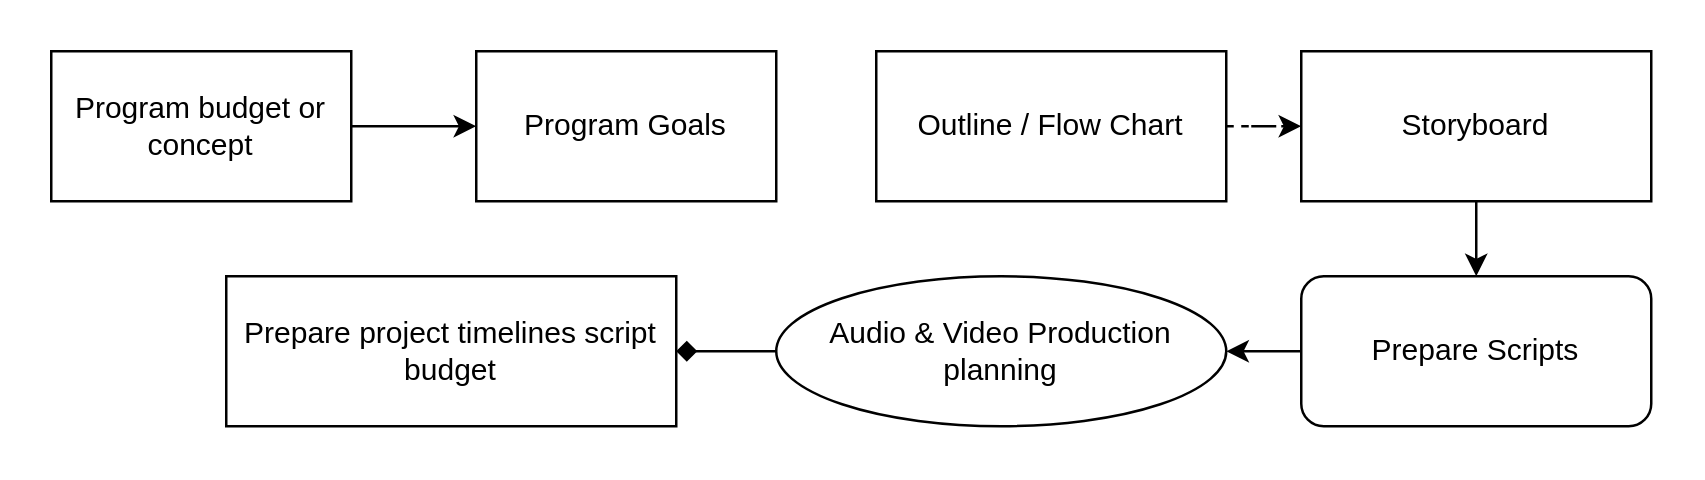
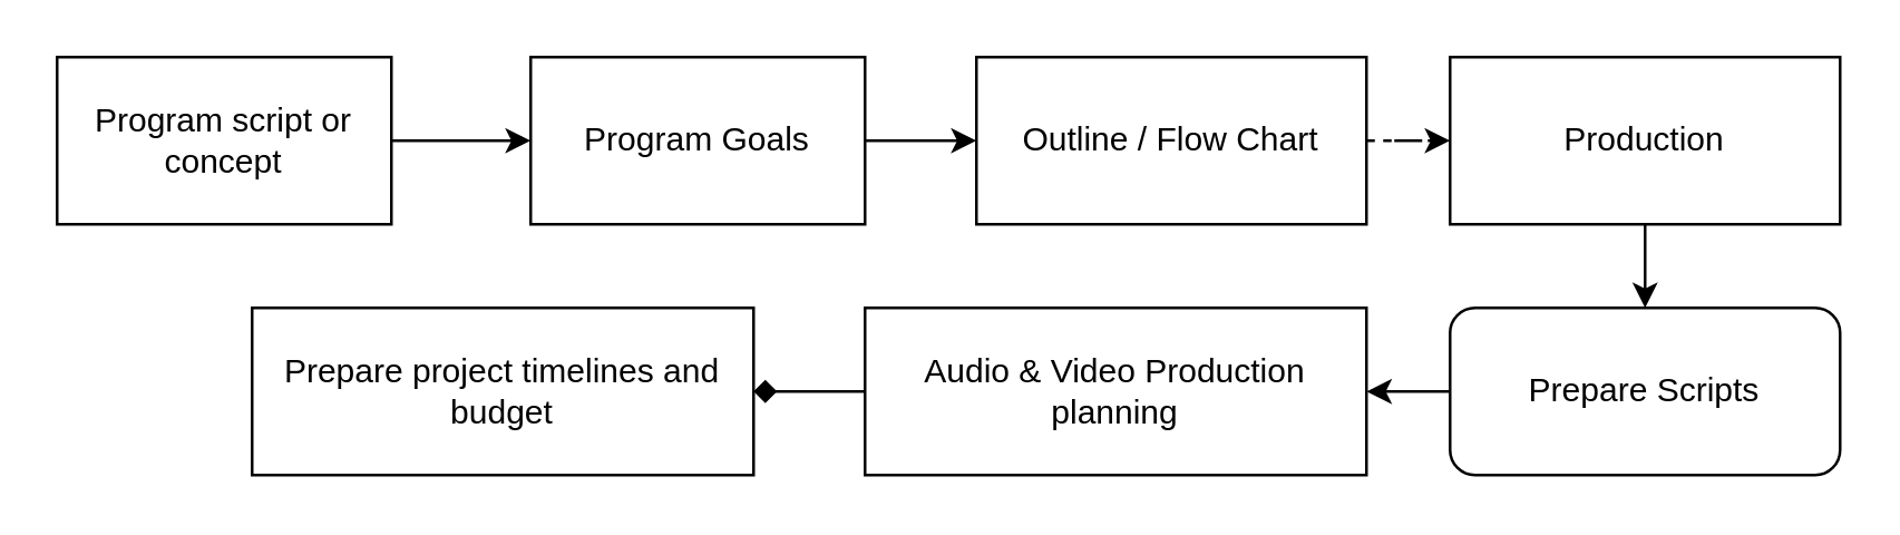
- <mxCell id="3" value="Program budget or concept" style="rounded=0;whiteSpace=wrap;html=1;" vertex="1" parent="1"><mxGeometry x="20" y="20" width="120" height="60" as="geometry" /></mxCell>
+ <mxCell id="3" value="Program script or concept" style="rounded=0;whiteSpace=wrap;html=1;" vertex="1" parent="1"><mxGeometry x="20" y="20" width="120" height="60" as="geometry" /></mxCell>
+ <mxCell id="4" value="" style="edgeStyle=orthogonalEdgeStyle;rounded=0;orthogonalLoop=1;jettySize=auto;html=1;" edge="1" parent="1" source="5" target="7"><mxGeometry relative="1" as="geometry" /></mxCell>
- <mxCell id="9" value="Storyboard" style="whiteSpace=wrap;html=1;rounded=0;" vertex="1" parent="1"><mxGeometry x="520" y="20" width="140" height="60" as="geometry" /></mxCell>
+ <mxCell id="9" value="Production" style="whiteSpace=wrap;html=1;rounded=0;" vertex="1" parent="1"><mxGeometry x="520" y="20" width="140" height="60" as="geometry" /></mxCell>
- <mxCell id="14" value="Prepare project timelines script budget" style="whiteSpace=wrap;html=1;rounded=0;" vertex="1" parent="1"><mxGeometry x="90" y="110" width="180" height="60" as="geometry" /></mxCell>
+ <mxCell id="14" value="Prepare project timelines and budget" style="whiteSpace=wrap;html=1;rounded=0;" vertex="1" parent="1"><mxGeometry x="90" y="110" width="180" height="60" as="geometry" /></mxCell>
- <mxCell id="13" value="Audio &amp;amp; Video Production planning" style="ellipse;whiteSpace=wrap;html=1;" vertex="1" parent="1"><mxGeometry x="310" y="110" width="180" height="60" as="geometry" /></mxCell>
+ <mxCell id="13" value="Audio &amp;amp; Video Production planning" style="whiteSpace=wrap;html=1;rounded=0;" vertex="1" parent="1"><mxGeometry x="310" y="110" width="180" height="60" as="geometry" /></mxCell>
